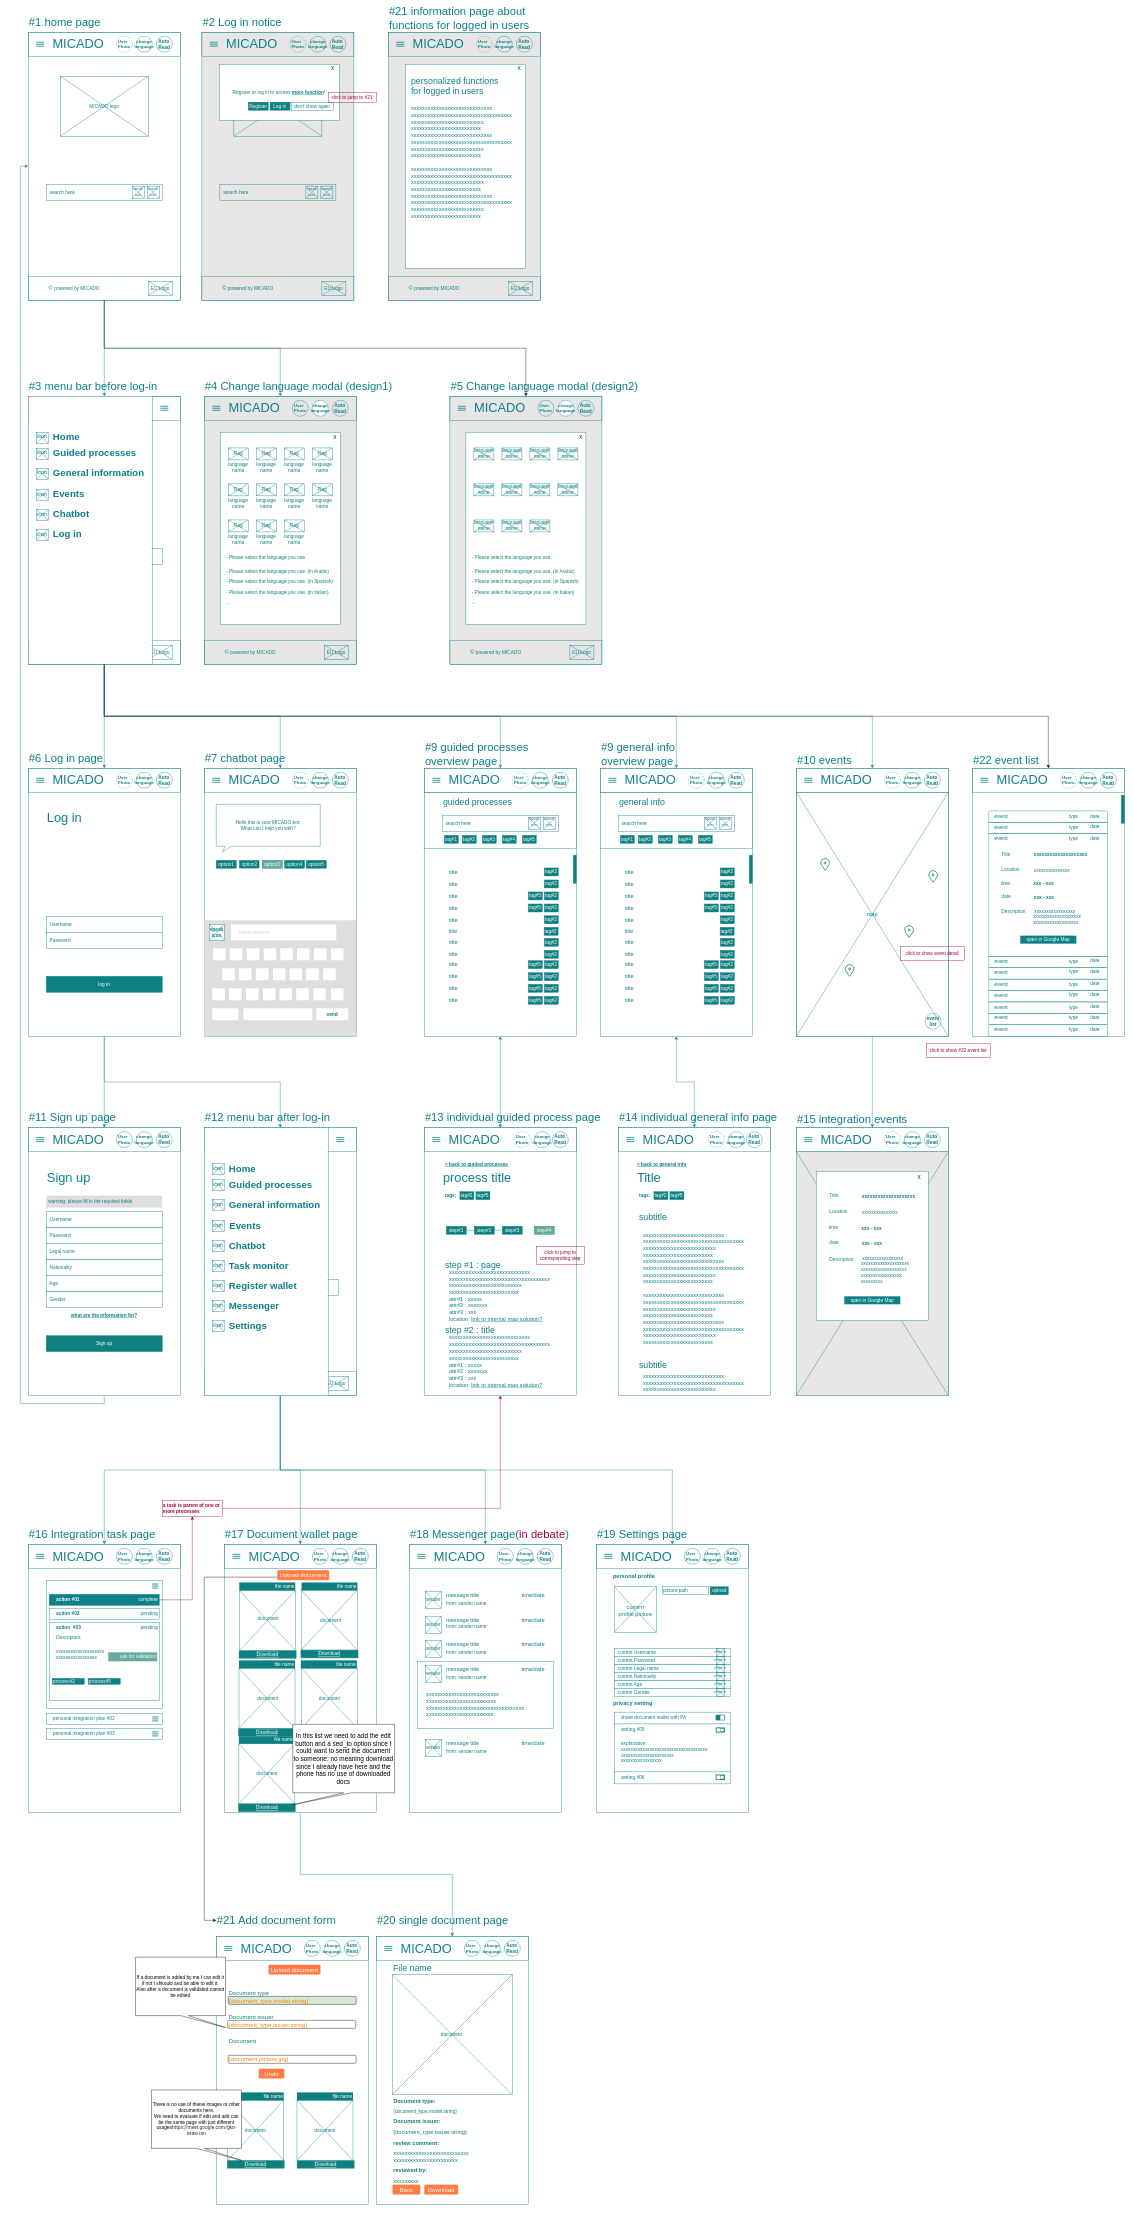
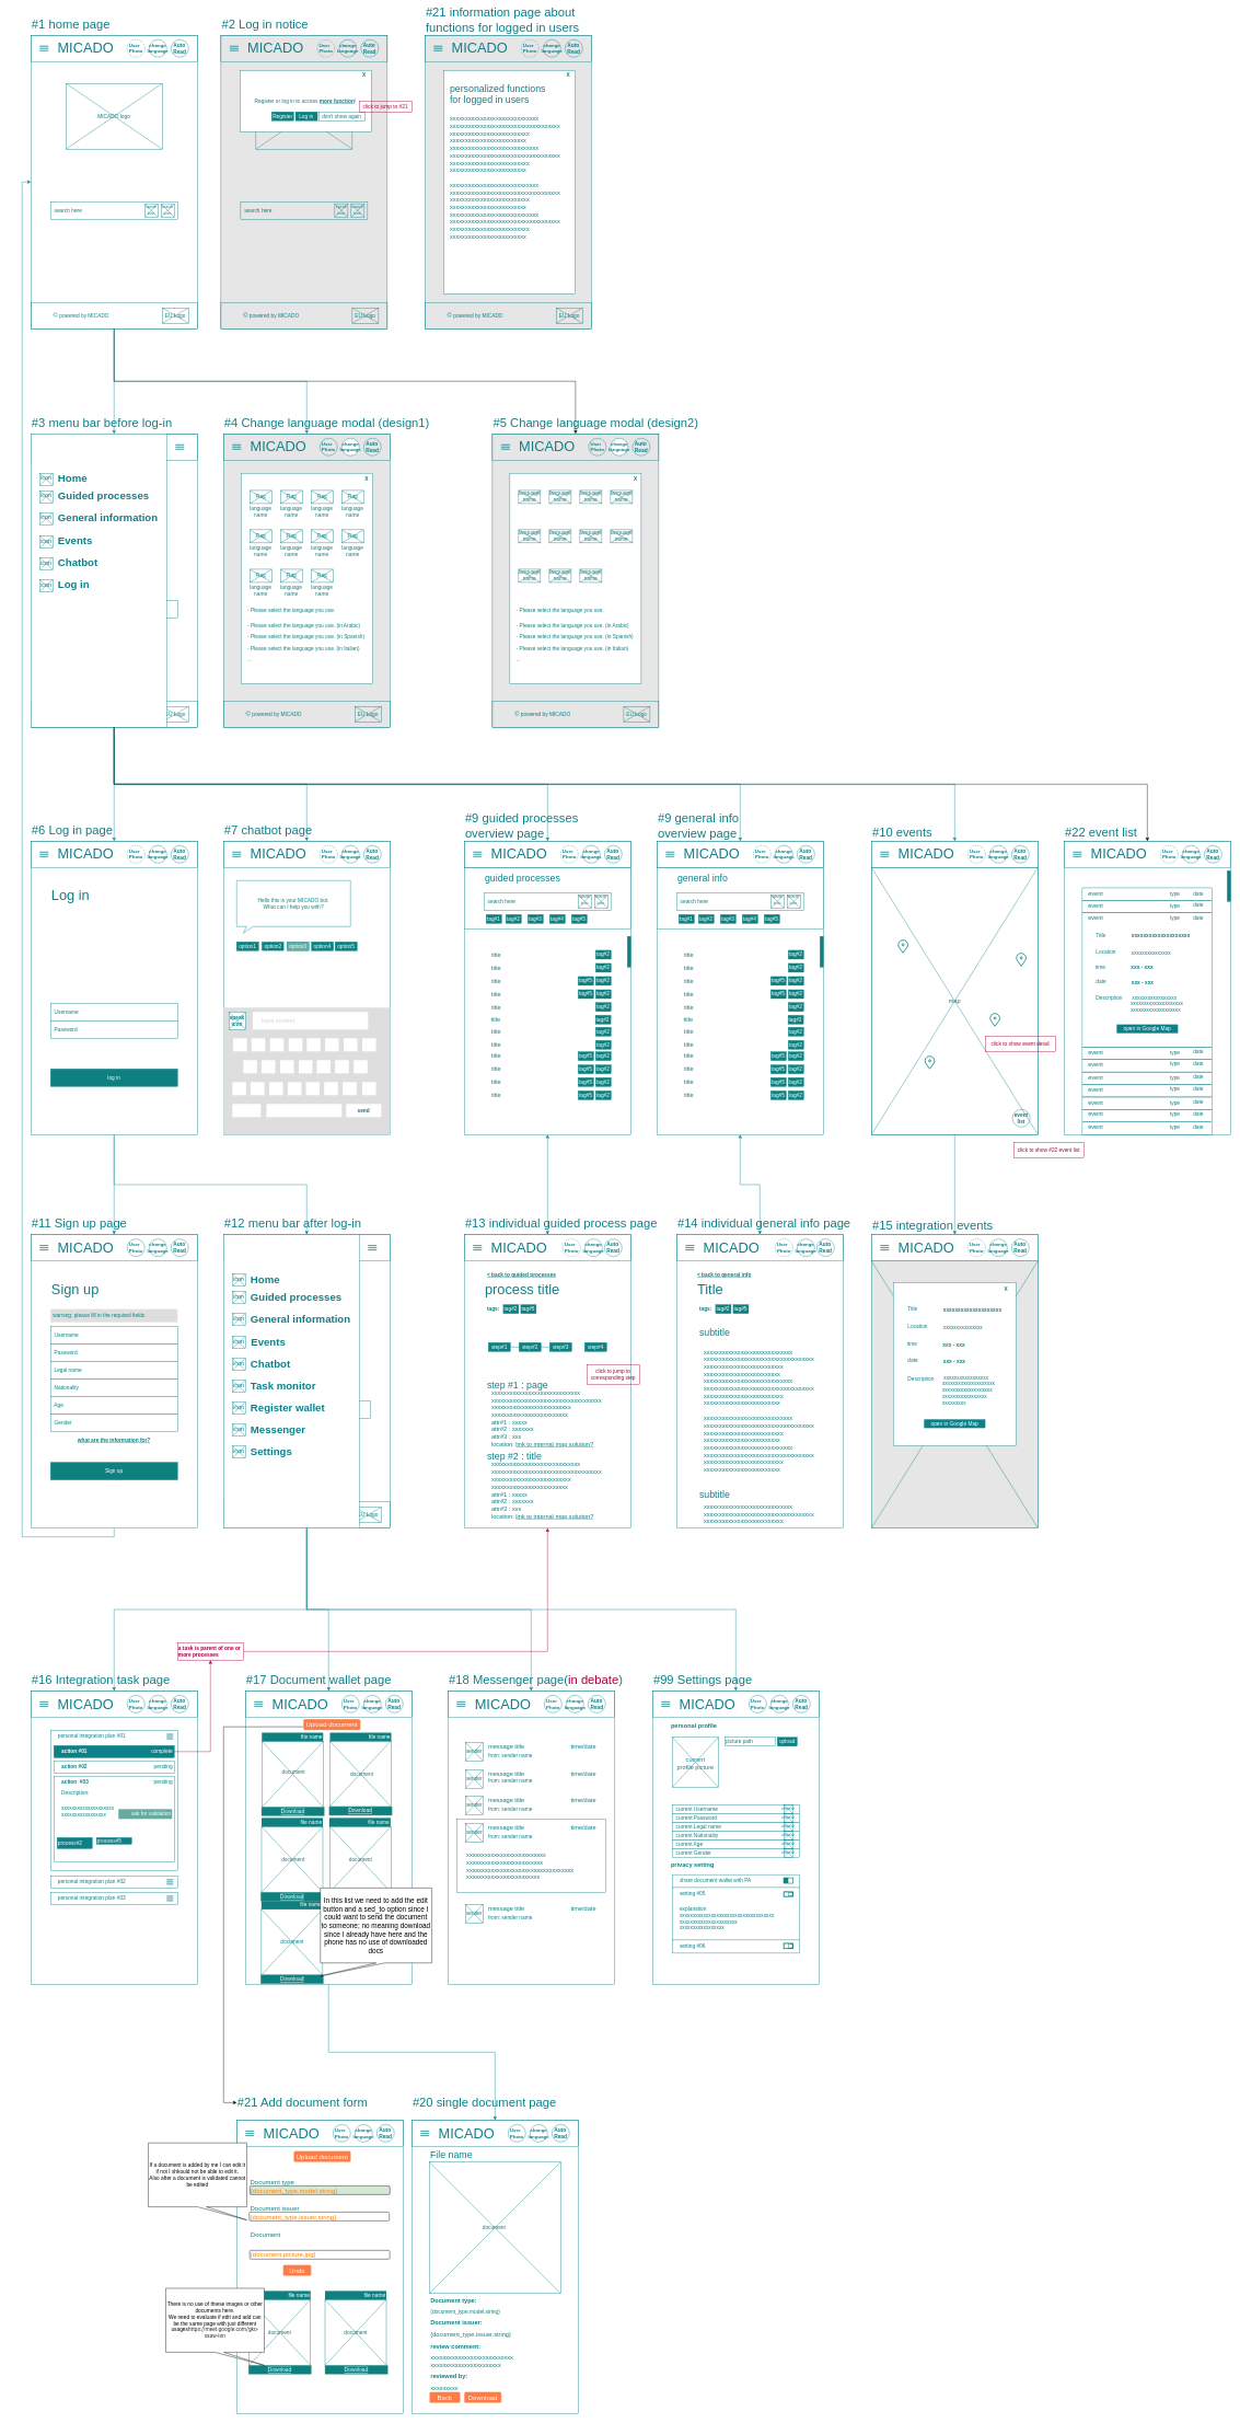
- <mxCell id="271" value="&lt;span style=&quot;white-space: normal&quot;&gt;&lt;font color=&quot;#ffffff&quot;&gt;step#4&lt;/font&gt;&lt;/span&gt;" style="rounded=0;whiteSpace=wrap;html=1;strokeColor=#0E8080;strokeWidth=1;fillColor=#67ab9f;" parent="1" vertex="1"><mxGeometry x="1335" y="3065" width="50" height="20" as="geometry" /></mxCell>
+ <mxCell id="271" value="&lt;span style=&quot;white-space: normal&quot;&gt;&lt;font color=&quot;#ffffff&quot;&gt;step#4&lt;/font&gt;&lt;/span&gt;" style="rounded=0;whiteSpace=wrap;html=1;strokeColor=#0E8080;strokeWidth=1;fillColor=#0E8080;" parent="1" vertex="1"><mxGeometry x="1335" y="3065" width="50" height="20" as="geometry" /></mxCell>
- <mxCell id="153" value="&lt;font style=&quot;font-size: 28px&quot; color=&quot;#0e8088&quot;&gt;#19 Settings page&lt;/font&gt;" style="rounded=0;whiteSpace=wrap;html=1;fillColor=none;strokeColor=none;align=left;" parent="1" vertex="1"><mxGeometry x="1490" y="3810" width="380" height="50" as="geometry" /></mxCell>
+ <mxCell id="153" value="&lt;font style=&quot;font-size: 28px&quot; color=&quot;#0e8088&quot;&gt;#99 Settings page&lt;/font&gt;" style="rounded=0;whiteSpace=wrap;html=1;fillColor=none;strokeColor=none;align=left;" parent="1" vertex="1"><mxGeometry x="1490" y="3810" width="380" height="50" as="geometry" /></mxCell>
+ <mxCell id="421" value="&lt;font color=&quot;#0e8088&quot;&gt;personal integration plan #01&lt;/font&gt;" style="rounded=0;whiteSpace=wrap;html=1;fillColor=none;strokeColor=none;align=left;" parent="1" vertex="1"><mxGeometry x="130" y="3953" width="200" height="22.38" as="geometry" /></mxCell>
- <mxCell id="711" value="&lt;font color=&quot;#ffffff&quot;&gt;process#2&lt;/font&gt;" style="rounded=0;whiteSpace=wrap;html=1;fillColor=#0E8088;strokeColor=#0e8088;align=left;" parent="1" vertex="1"><mxGeometry x="130" y="4195" width="80" height="15" as="geometry" /></mxCell>
+ <mxCell id="711" value="&lt;font color=&quot;#ffffff&quot;&gt;process#2&lt;/font&gt;" style="rounded=0;whiteSpace=wrap;html=1;fillColor=#0E8088;strokeColor=#0e8088;align=left;" parent="1" vertex="1"><mxGeometry x="130" y="4195" width="80" height="25" as="geometry" /></mxCell>
- <mxCell id="896" value="If a document is added by me I can edit it if not I shkould and be able to edit it.&lt;br&gt;Also after a document is validated cannot be edited" style="shape=callout;whiteSpace=wrap;html=1;perimeter=calloutPerimeter;position2=1;" vertex="1" parent="1"><mxGeometry x="338.2" y="4892" width="225" height="176" as="geometry" /></mxCell>
+ <mxCell id="896" value="If a document is added by me I can edit it if not I shkould not be able to edit it.&lt;br&gt;Also after a document is validated cannot be edited" style="shape=callout;whiteSpace=wrap;html=1;perimeter=calloutPerimeter;position2=1;" vertex="1" parent="1"><mxGeometry x="338.2" y="4892" width="225" height="176" as="geometry" /></mxCell>
